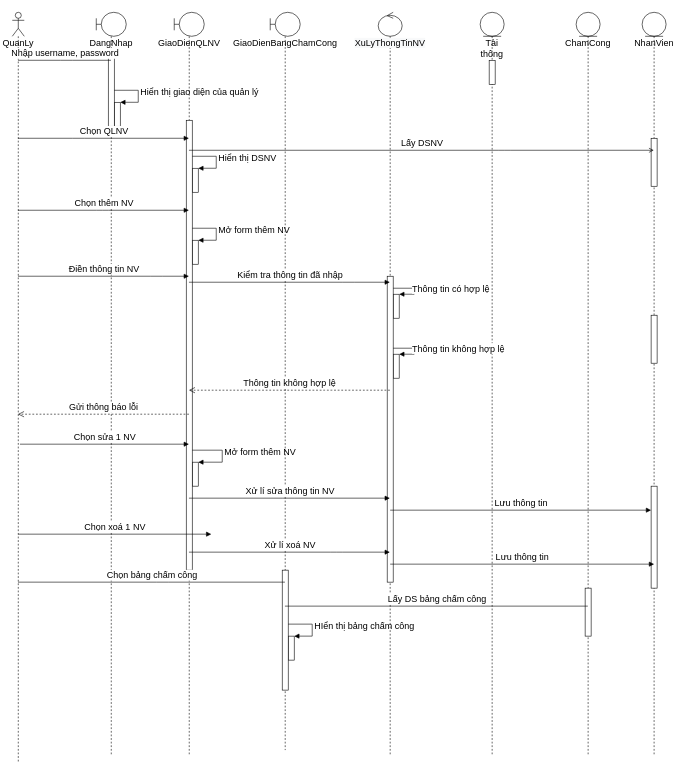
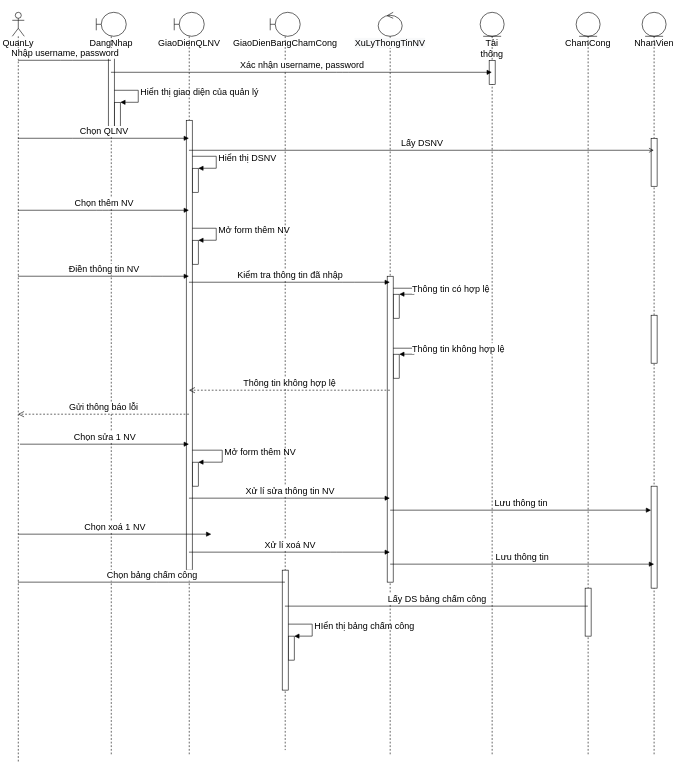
+ <mxCell id="34" value="Xác nhận username, password" style="html=1;verticalAlign=bottom;endArrow=block;fontSize=15;" edge="1" parent="1" source="3" target="19"><mxGeometry width="80" relative="1" as="geometry"><mxPoint x="260" y="120" as="sourcePoint" /><mxPoint x="340" y="120" as="targetPoint" /><Array as="points"><mxPoint x="570" y="120" /></Array></mxGeometry></mxCell>
